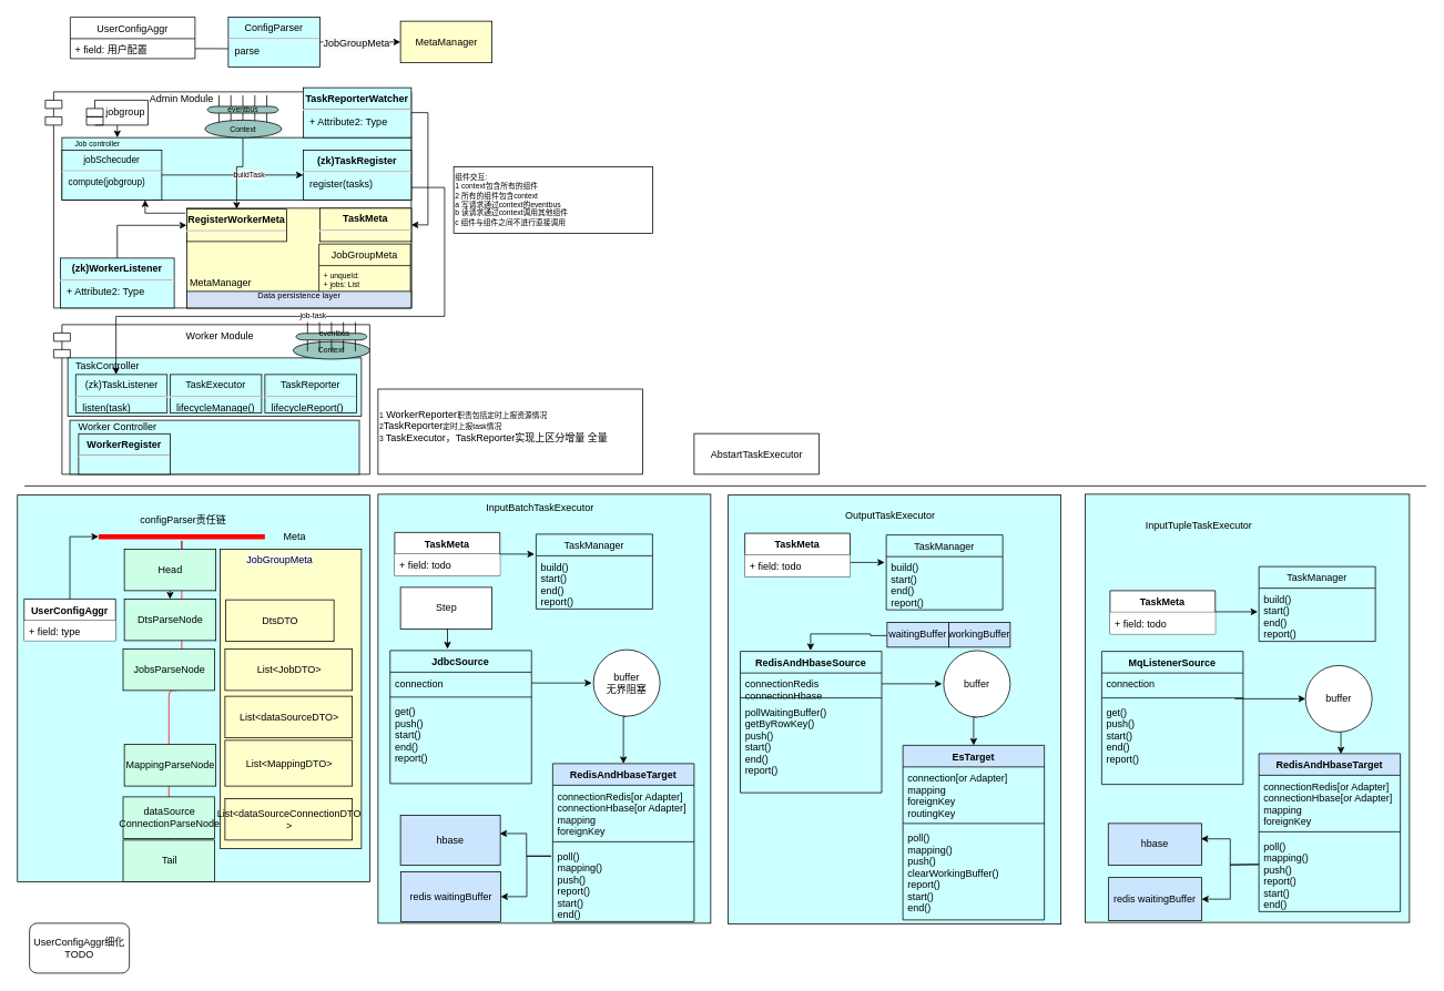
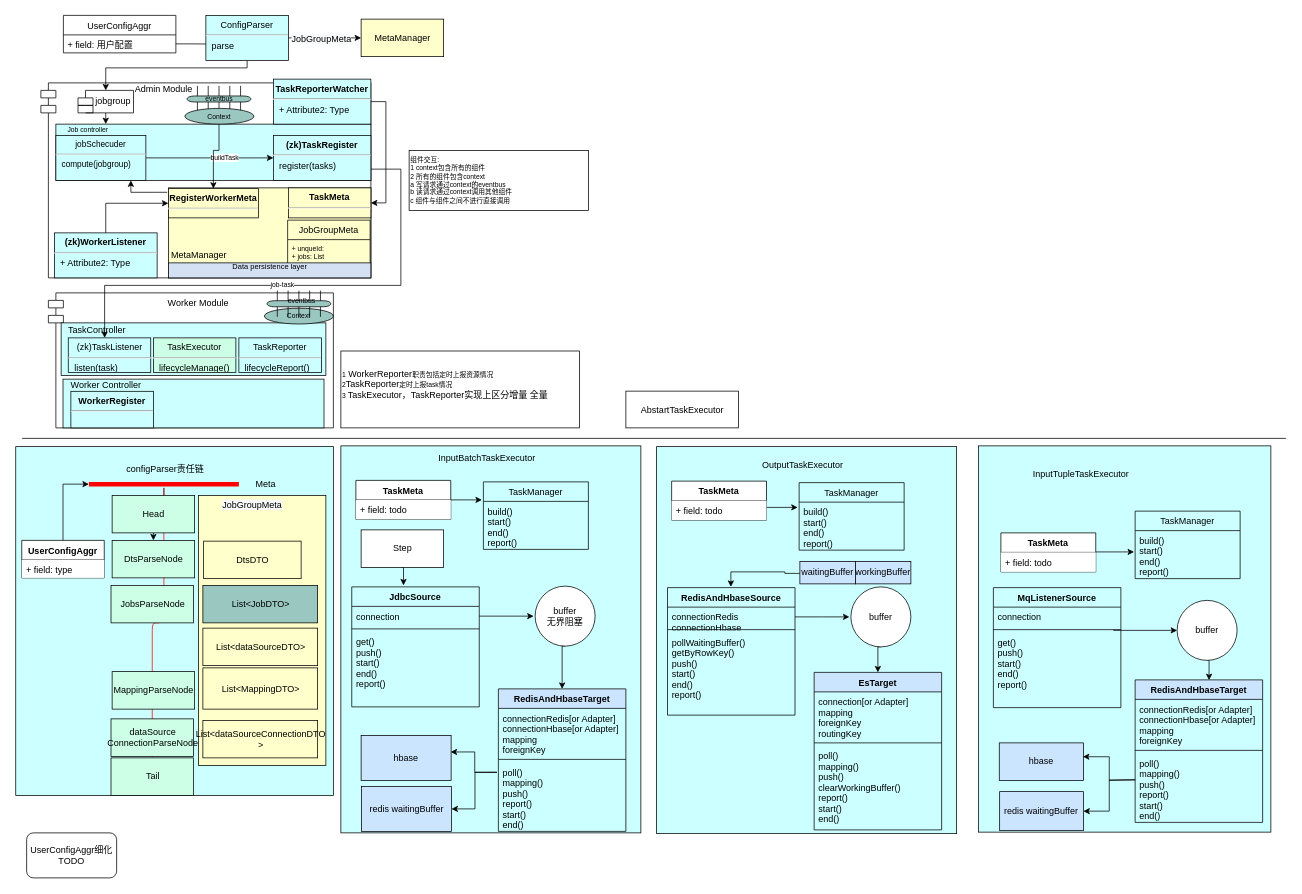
+ <mxCell id="13" value="" style="edgeStyle=orthogonalEdgeStyle;rounded=0;orthogonalLoop=1;jettySize=auto;html=1;entryX=0.5;entryY=0;entryDx=0;entryDy=0;" parent="1" source="16" target="12" edge="1"><mxGeometry relative="1" as="geometry"><Array as="points"><mxPoint x="329" y="90" /><mxPoint x="140" y="90" /></Array></mxGeometry></mxCell>
- <mxCell id="24" value="&lt;p style=&quot;margin: 0px ; margin-top: 6px ; text-align: center&quot;&gt;TaskExecutor&lt;br&gt;&lt;/p&gt;&lt;hr&gt;&lt;p style=&quot;margin: 0px ; margin-left: 8px&quot;&gt;lifecycleManage()&lt;br&gt;&lt;/p&gt;" style="align=left;overflow=fill;html=1;dropTarget=0;fillColor=#CCFFFF;" parent="1" vertex="1"><mxGeometry x="204" y="450" width="110" height="46.25" as="geometry" /></mxCell>
+ <mxCell id="24" value="&lt;p style=&quot;margin: 0px ; margin-top: 6px ; text-align: center&quot;&gt;TaskExecutor&lt;br&gt;&lt;/p&gt;&lt;hr&gt;&lt;p style=&quot;margin: 0px ; margin-left: 8px&quot;&gt;lifecycleManage()&lt;br&gt;&lt;/p&gt;" style="align=left;overflow=fill;html=1;dropTarget=0;fillColor=#ccffe6;" parent="1" vertex="1"><mxGeometry x="204" y="450" width="110" height="46.25" as="geometry" /></mxCell>
- <mxCell id="63" value="List&amp;lt;JobDTO&amp;gt;" style="html=1;fillColor=#FFFFCC;" parent="1" vertex="1"><mxGeometry x="270" y="780" width="153" height="50" as="geometry" /></mxCell>
+ <mxCell id="63" value="List&amp;lt;JobDTO&amp;gt;" style="html=1;fillColor=#9ac7bf;" parent="1" vertex="1"><mxGeometry x="270" y="780" width="153" height="50" as="geometry" /></mxCell>
